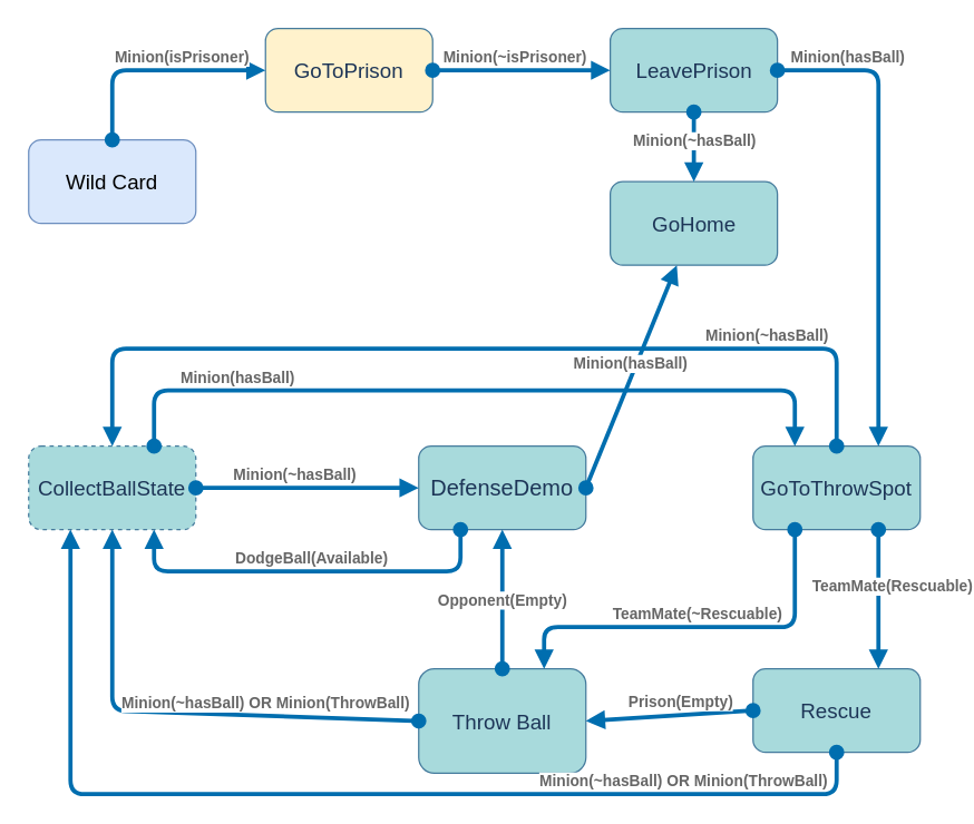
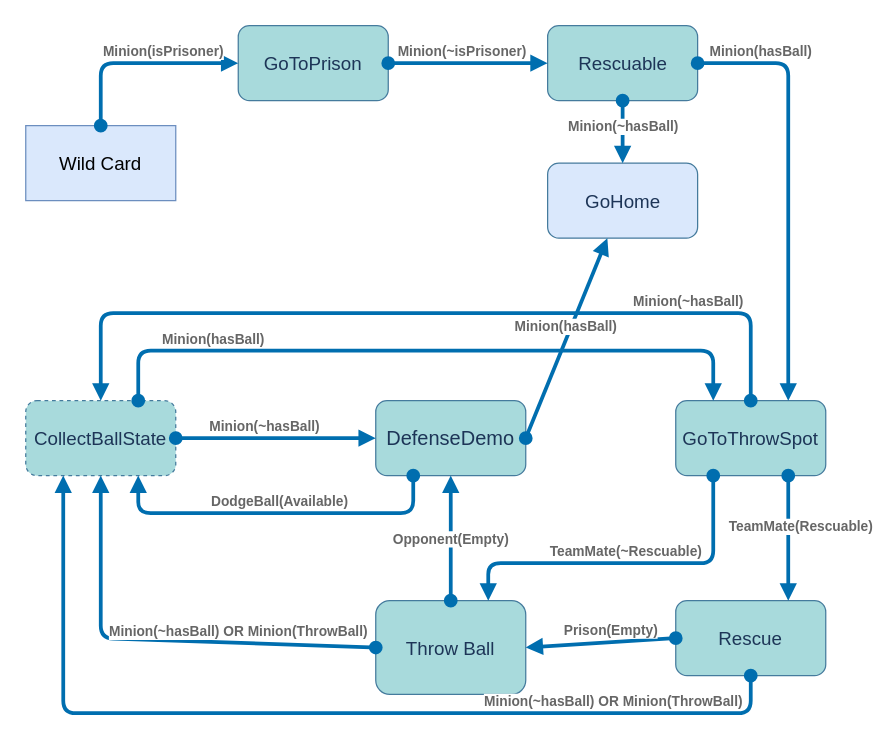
- <mxCell id="7" value="&lt;font style=&quot;font-size: 15px;&quot;&gt;GoToPrison&lt;/font&gt;" style="whiteSpace=wrap;html=1;fillColor=#fff2cc;strokeColor=#457B9D;fontColor=#1D3557;rounded=1;" vertex="1" parent="1"><mxGeometry x="190" y="20" width="120" height="60" as="geometry" /></mxCell>
+ <mxCell id="7" value="&lt;font style=&quot;font-size: 15px;&quot;&gt;GoToPrison&lt;/font&gt;" style="whiteSpace=wrap;html=1;fillColor=#A8DADC;strokeColor=#457B9D;fontColor=#1D3557;rounded=1;" vertex="1" parent="1"><mxGeometry x="190" y="20" width="120" height="60" as="geometry" /></mxCell>
- <mxCell id="8" value="&lt;font style=&quot;font-size: 15px;&quot;&gt;LeavePrison&lt;/font&gt;" style="whiteSpace=wrap;html=1;fillColor=#A8DADC;strokeColor=#457B9D;fontColor=#1D3557;rounded=1;" vertex="1" parent="1"><mxGeometry x="437.5" y="20" width="120" height="60" as="geometry" /></mxCell>
+ <mxCell id="8" value="&lt;font style=&quot;font-size: 15px;&quot;&gt;Rescuable&lt;/font&gt;" style="whiteSpace=wrap;html=1;fillColor=#A8DADC;strokeColor=#457B9D;fontColor=#1D3557;rounded=1;" vertex="1" parent="1"><mxGeometry x="437.5" y="20" width="120" height="60" as="geometry" /></mxCell>
- <mxCell id="10" value="&lt;font style=&quot;font-size: 15px;&quot;&gt;Wild Card&lt;/font&gt;" style="whiteSpace=wrap;html=1;fillColor=#dae8fc;strokeColor=#6c8ebf;rounded=1;" vertex="1" parent="1"><mxGeometry x="20" y="100" width="120" height="60" as="geometry" /></mxCell>
+ <mxCell id="10" value="&lt;font style=&quot;font-size: 15px;&quot;&gt;Wild Card&lt;/font&gt;" style="whiteSpace=wrap;html=1;fillColor=#dae8fc;strokeColor=#6c8ebf;rounded=0;" vertex="1" parent="1"><mxGeometry x="20" y="100" width="120" height="60" as="geometry" /></mxCell>
- <mxCell id="9" value="&lt;font style=&quot;font-size: 15px;&quot;&gt;GoHome&lt;/font&gt;" style="whiteSpace=wrap;html=1;fillColor=#A8DADC;strokeColor=#457B9D;fontColor=#1D3557;rounded=1;" vertex="1" parent="1"><mxGeometry x="437.5" y="130" width="120" height="60" as="geometry" /></mxCell>
+ <mxCell id="9" value="&lt;font style=&quot;font-size: 15px;&quot;&gt;GoHome&lt;/font&gt;" style="whiteSpace=wrap;html=1;fillColor=#dae8fc;strokeColor=#457B9D;fontColor=#1D3557;rounded=1;" vertex="1" parent="1"><mxGeometry x="437.5" y="130" width="120" height="60" as="geometry" /></mxCell>
